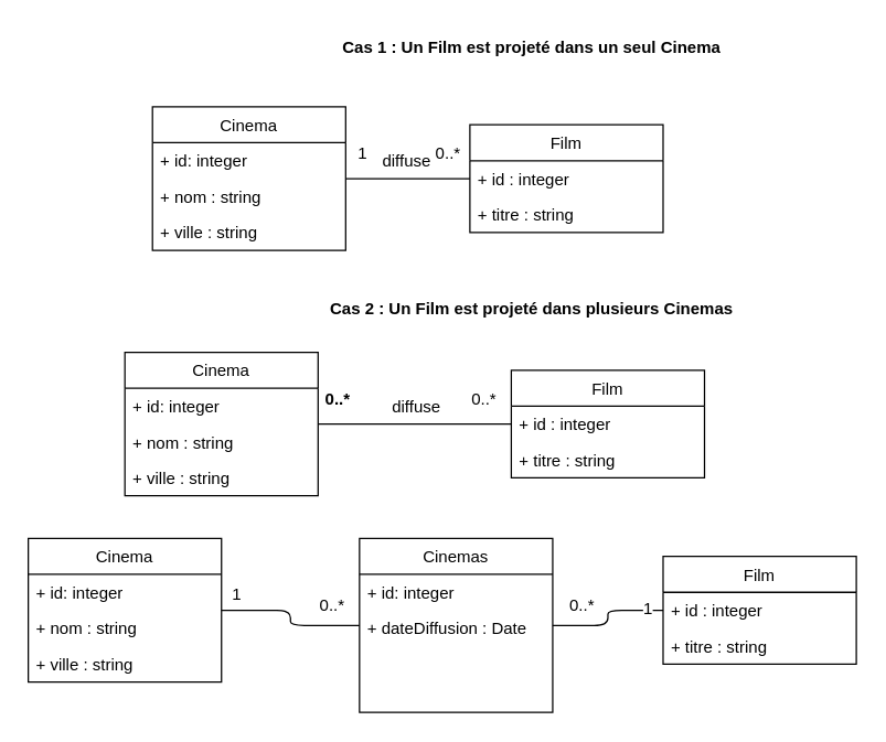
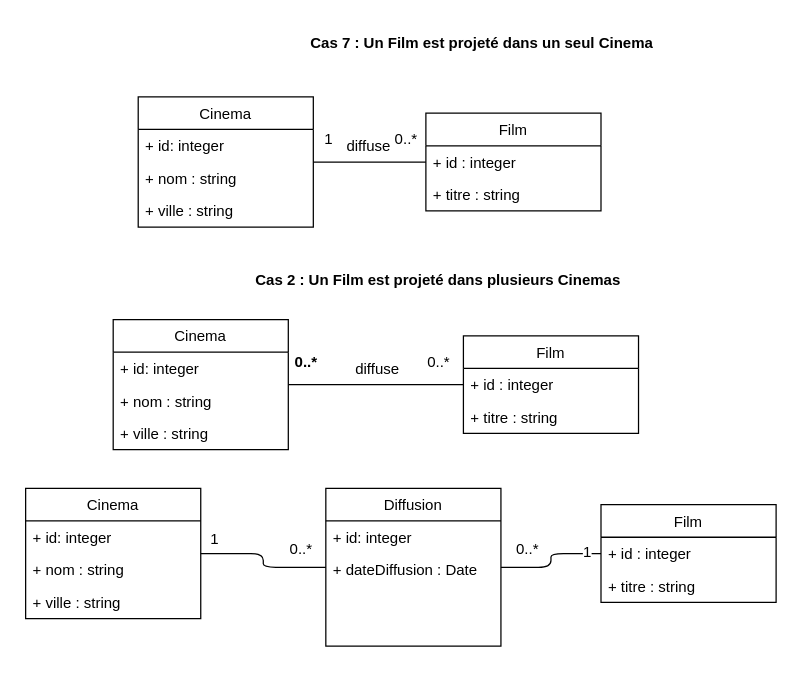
- <mxCell id="13" value="Cas 1 : Un Film est projeté dans un seul Cinema" style="text;align=center;fontStyle=1;verticalAlign=middle;spacingLeft=3;spacingRight=3;strokeColor=none;rotatable=0;points=[[0,0.5],[1,0.5]];portConstraint=eastwest;" parent="1" vertex="1"><mxGeometry x="220" y="20" width="330" height="26" as="geometry" /></mxCell>
+ <mxCell id="13" value="Cas 7 : Un Film est projeté dans un seul Cinema" style="text;align=center;fontStyle=1;verticalAlign=middle;spacingLeft=3;spacingRight=3;strokeColor=none;rotatable=0;points=[[0,0.5],[1,0.5]];portConstraint=eastwest;" parent="1" vertex="1"><mxGeometry x="220" y="20" width="330" height="26" as="geometry" /></mxCell>
- <mxCell id="14" value="Cas 2 : Un Film est projeté dans plusieurs Cinemas" style="text;align=center;fontStyle=1;verticalAlign=middle;spacingLeft=3;spacingRight=3;strokeColor=none;rotatable=0;points=[[0,0.5],[1,0.5]];portConstraint=eastwest;" parent="1" vertex="1"><mxGeometry x="220" y="210" width="330" height="26" as="geometry" /></mxCell>
+ <mxCell id="14" value="Cas 2 : Un Film est projeté dans plusieurs Cinemas" style="text;align=center;fontStyle=1;verticalAlign=middle;spacingLeft=3;spacingRight=3;strokeColor=none;rotatable=0;points=[[0,0.5],[1,0.5]];portConstraint=eastwest;" parent="1" vertex="1"><mxGeometry x="185" y="210" width="330" height="26" as="geometry" /></mxCell>
- <mxCell id="39" value="Cinemas" style="swimlane;fontStyle=0;childLayout=stackLayout;horizontal=1;startSize=26;fillColor=none;horizontalStack=0;resizeParent=1;resizeParentMax=0;resizeLast=0;collapsible=1;marginBottom=0;" parent="1" vertex="1"><mxGeometry x="260" y="390" width="140" height="126" as="geometry" /></mxCell>
+ <mxCell id="39" value="Diffusion" style="swimlane;fontStyle=0;childLayout=stackLayout;horizontal=1;startSize=26;fillColor=none;horizontalStack=0;resizeParent=1;resizeParentMax=0;resizeLast=0;collapsible=1;marginBottom=0;" parent="1" vertex="1"><mxGeometry x="260" y="390" width="140" height="126" as="geometry" /></mxCell>
